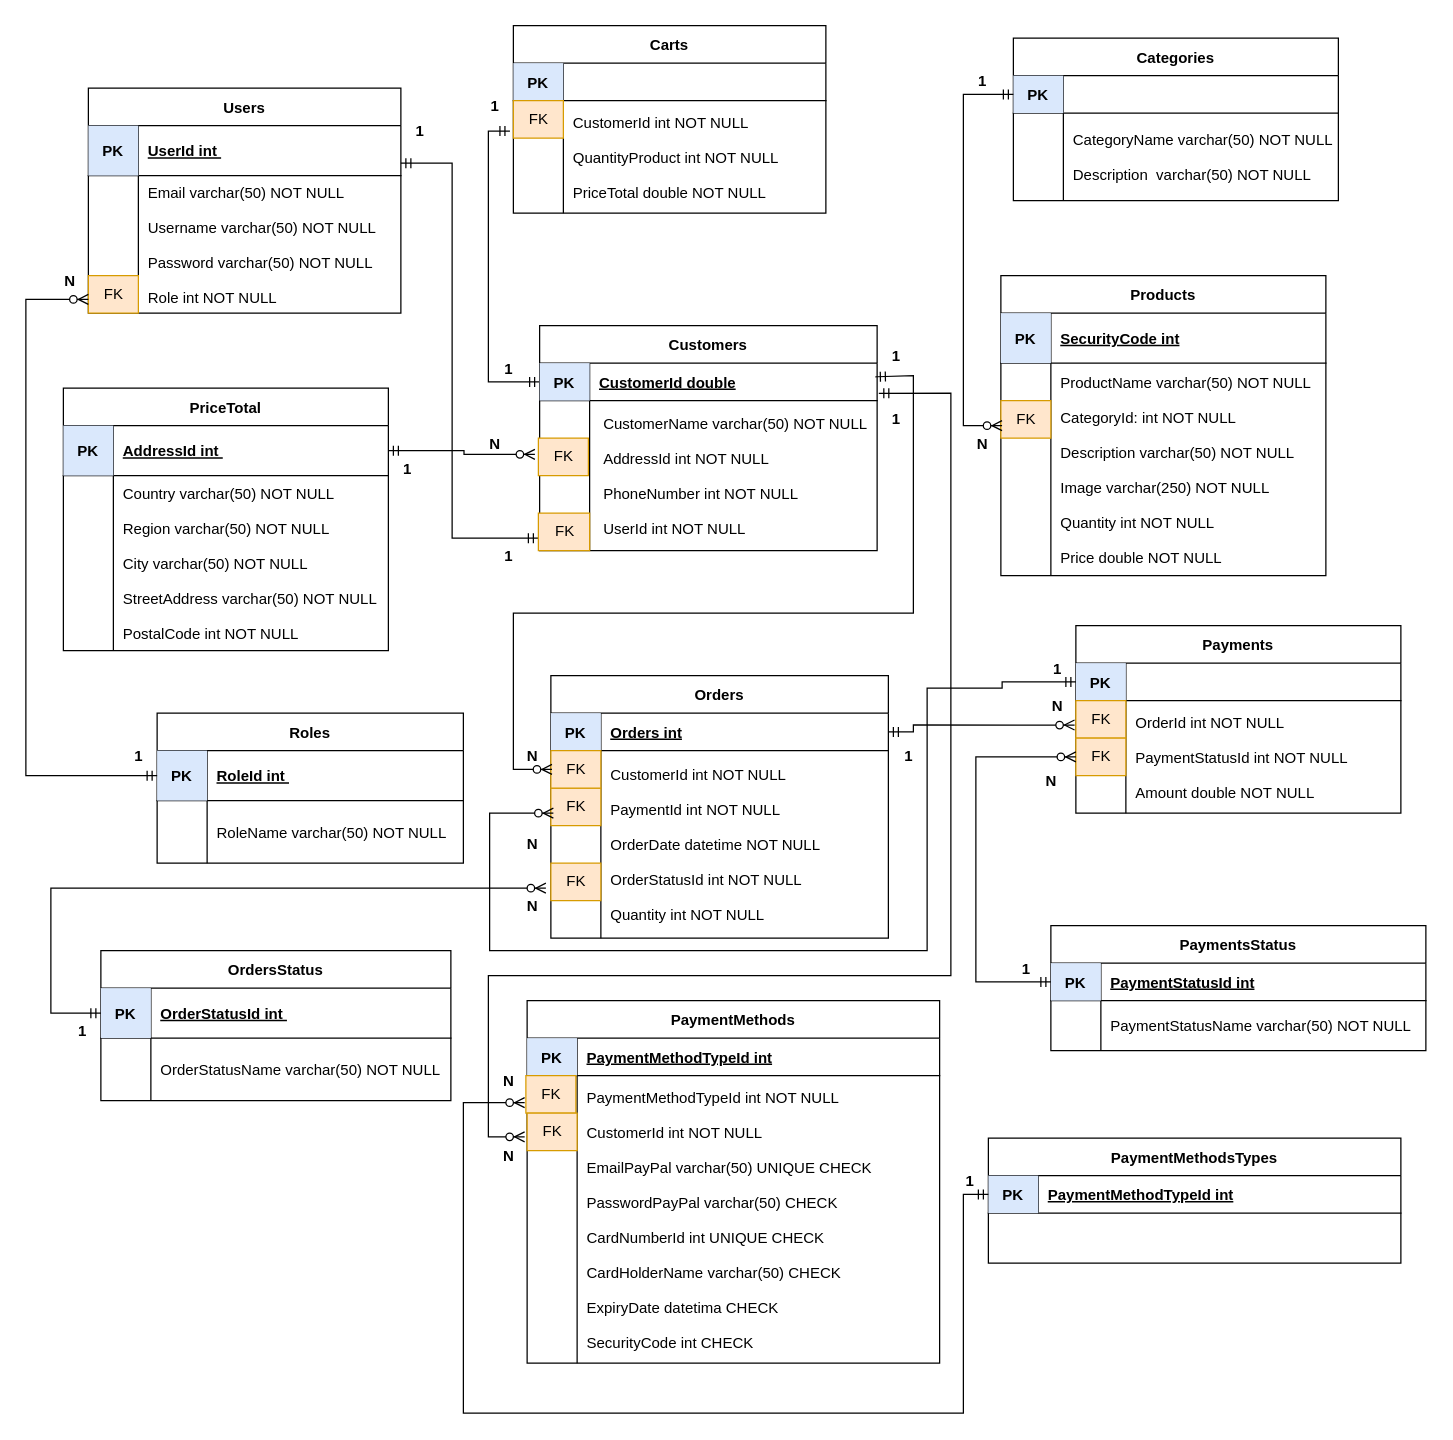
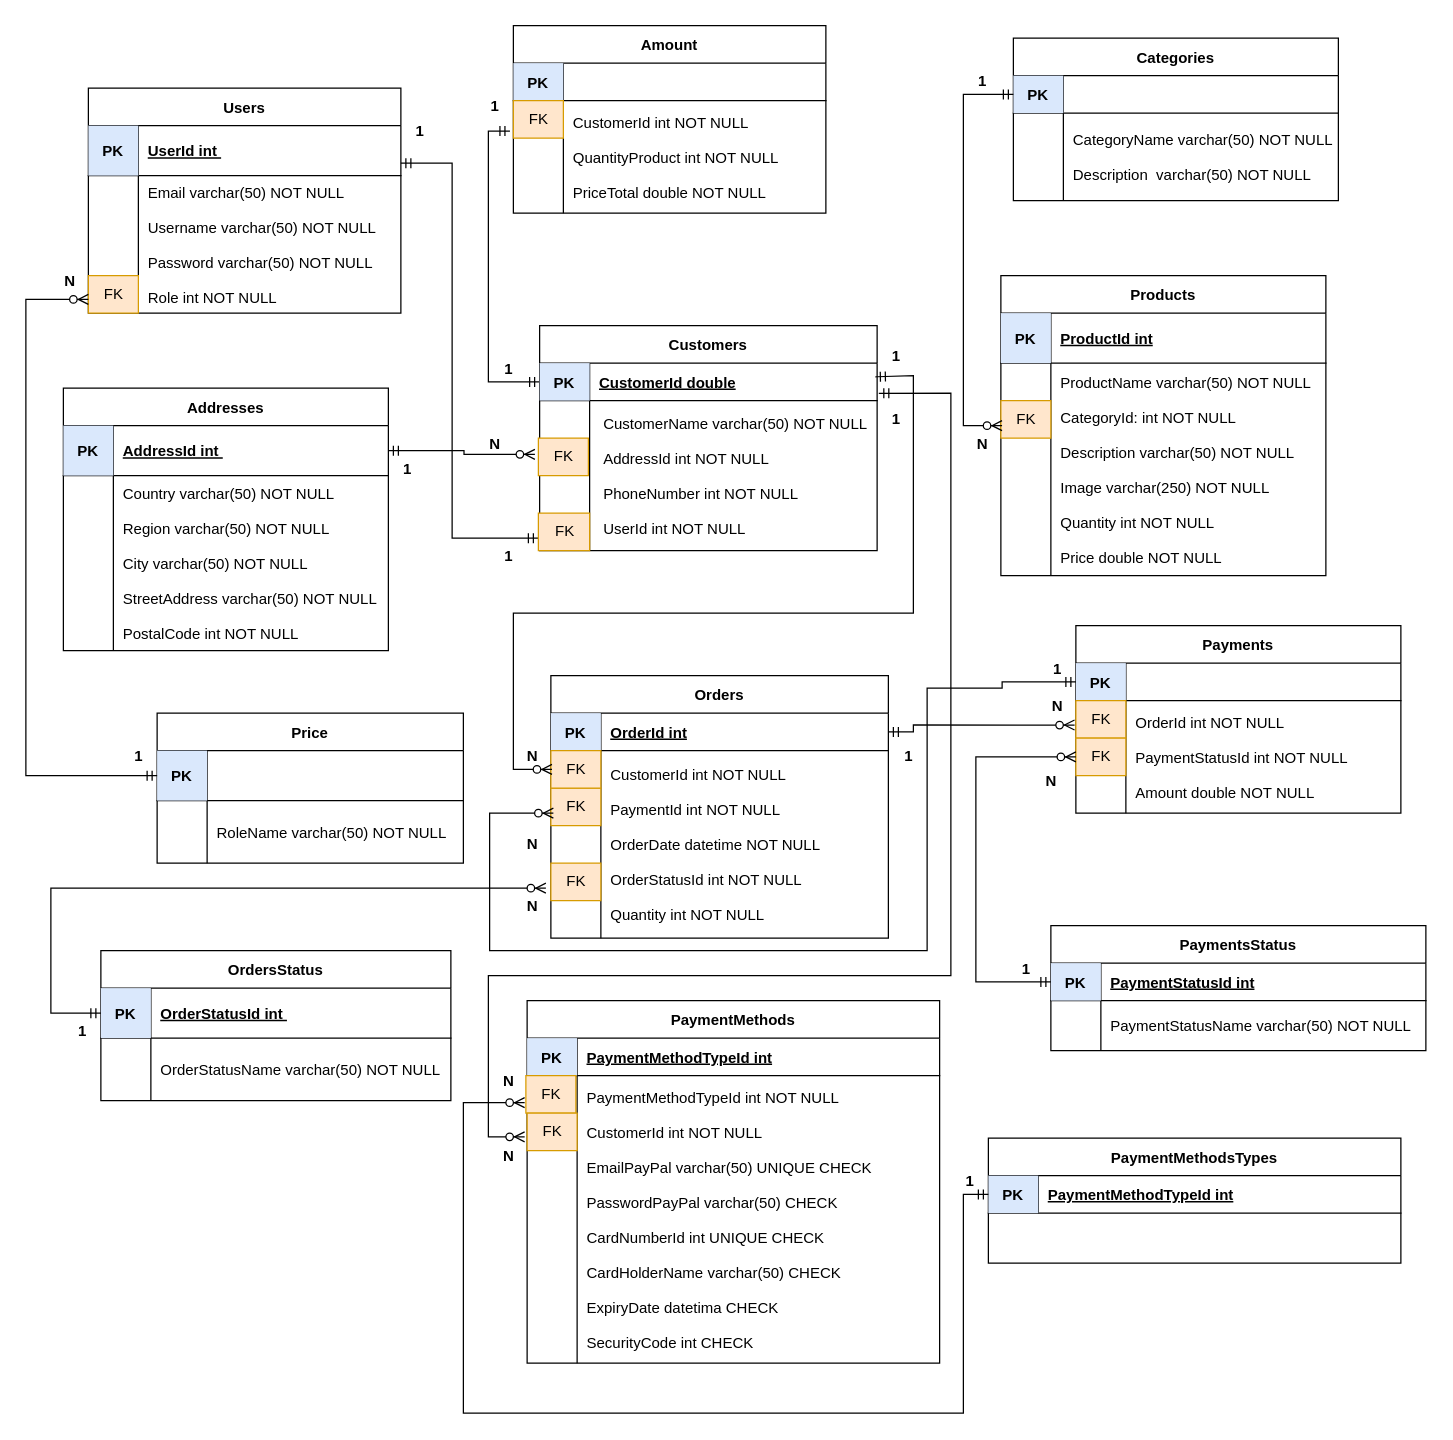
- <mxCell id="2" value="Carts" style="shape=table;startSize=30;container=1;collapsible=1;childLayout=tableLayout;fixedRows=1;rowLines=0;fontStyle=1;align=center;resizeLast=1;" parent="1" vertex="1"><mxGeometry x="410" y="20" width="250" height="150" as="geometry" /></mxCell>
+ <mxCell id="2" value="Amount" style="shape=table;startSize=30;container=1;collapsible=1;childLayout=tableLayout;fixedRows=1;rowLines=0;fontStyle=1;align=center;resizeLast=1;" parent="1" vertex="1"><mxGeometry x="410" y="20" width="250" height="150" as="geometry" /></mxCell>
- <mxCell id="39" value="SecurityCode int" style="shape=partialRectangle;overflow=hidden;connectable=0;fillColor=none;top=0;left=0;bottom=0;right=0;align=left;spacingLeft=6;fontStyle=5;" parent="37" vertex="1"><mxGeometry x="40" width="220" height="40" as="geometry"><mxRectangle width="220" height="40" as="alternateBounds" /></mxGeometry></mxCell>
+ <mxCell id="39" value="ProductId int" style="shape=partialRectangle;overflow=hidden;connectable=0;fillColor=none;top=0;left=0;bottom=0;right=0;align=left;spacingLeft=6;fontStyle=5;" parent="37" vertex="1"><mxGeometry x="40" width="220" height="40" as="geometry"><mxRectangle width="220" height="40" as="alternateBounds" /></mxGeometry></mxCell>
- <mxCell id="8" value="PriceTotal" style="shape=table;startSize=30;container=1;collapsible=1;childLayout=tableLayout;fixedRows=1;rowLines=0;fontStyle=1;align=center;resizeLast=1;" parent="1" vertex="1"><mxGeometry x="50" y="310" width="260" height="210" as="geometry" /></mxCell>
+ <mxCell id="8" value="Addresses" style="shape=table;startSize=30;container=1;collapsible=1;childLayout=tableLayout;fixedRows=1;rowLines=0;fontStyle=1;align=center;resizeLast=1;" parent="1" vertex="1"><mxGeometry x="50" y="310" width="260" height="210" as="geometry" /></mxCell>
- <mxCell id="15" value="Roles" style="shape=table;startSize=30;container=1;collapsible=1;childLayout=tableLayout;fixedRows=1;rowLines=0;fontStyle=1;align=center;resizeLast=1;" parent="1" vertex="1"><mxGeometry x="125" y="570" width="245" height="120" as="geometry" /></mxCell>
+ <mxCell id="15" value="Price" style="shape=table;startSize=30;container=1;collapsible=1;childLayout=tableLayout;fixedRows=1;rowLines=0;fontStyle=1;align=center;resizeLast=1;" parent="1" vertex="1"><mxGeometry x="125" y="570" width="245" height="120" as="geometry" /></mxCell>
- <mxCell id="89" value="Orders int" style="shape=partialRectangle;overflow=hidden;connectable=0;fillColor=none;top=0;left=0;bottom=0;right=0;align=left;spacingLeft=6;fontStyle=5;" parent="87" vertex="1"><mxGeometry x="40" width="230" height="30" as="geometry"><mxRectangle width="230" height="30" as="alternateBounds" /></mxGeometry></mxCell>
+ <mxCell id="89" value="OrderId int" style="shape=partialRectangle;overflow=hidden;connectable=0;fillColor=none;top=0;left=0;bottom=0;right=0;align=left;spacingLeft=6;fontStyle=5;" parent="87" vertex="1"><mxGeometry x="40" width="230" height="30" as="geometry"><mxRectangle width="230" height="30" as="alternateBounds" /></mxGeometry></mxCell>
- <mxCell id="18" value="RoleId int " style="shape=partialRectangle;overflow=hidden;connectable=0;fillColor=none;top=0;left=0;bottom=0;right=0;align=left;spacingLeft=6;fontStyle=5;" parent="16" vertex="1"><mxGeometry x="40" width="205" height="40" as="geometry"><mxRectangle width="205" height="40" as="alternateBounds" /></mxGeometry></mxCell>
